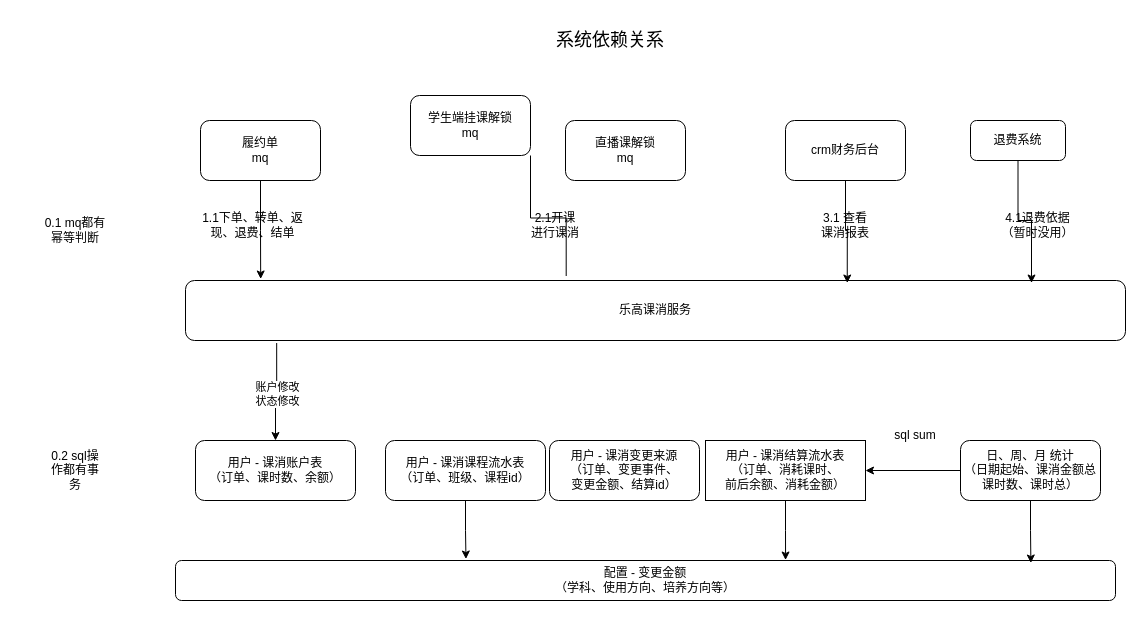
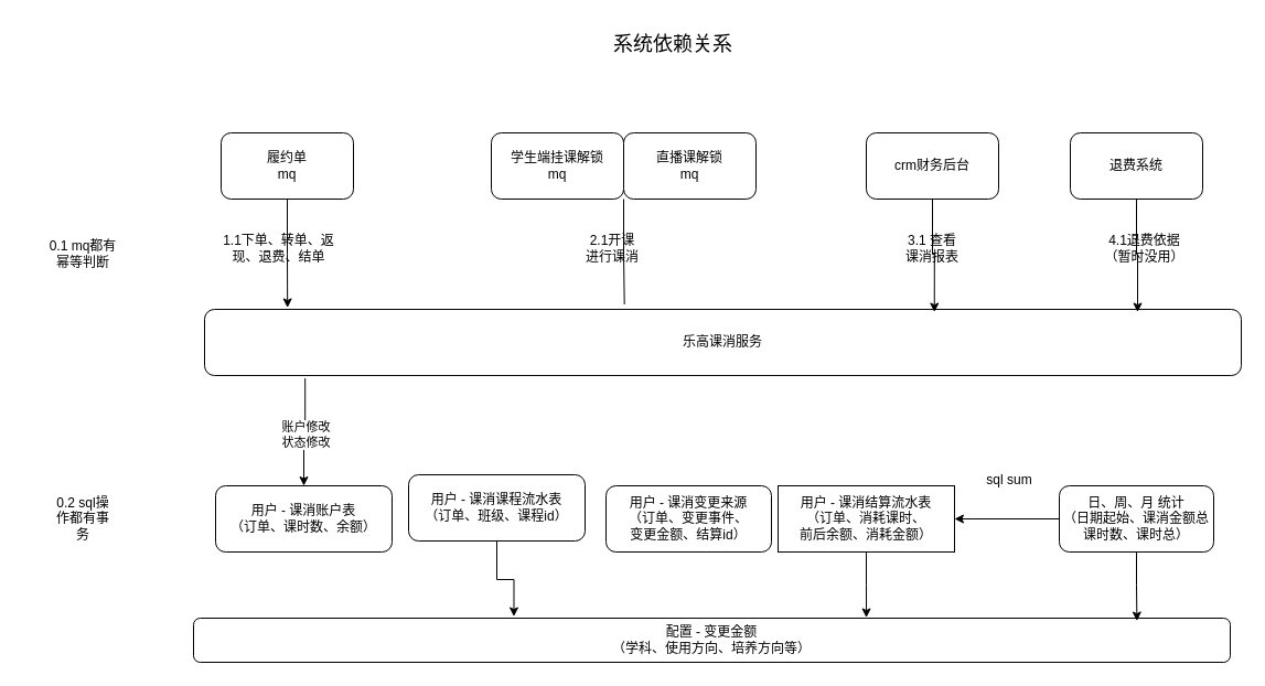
- <mxCell id="6" value="学生端挂课解锁&lt;br&gt;mq" style="rounded=1;whiteSpace=wrap;html=1;" vertex="1" parent="1"><mxGeometry x="410" y="95" width="120" height="60" as="geometry" /></mxCell>
+ <mxCell id="6" value="学生端挂课解锁&lt;br&gt;mq" style="rounded=1;whiteSpace=wrap;html=1;" vertex="1" parent="1"><mxGeometry x="445" y="120" width="120" height="60" as="geometry" /></mxCell>
- <mxCell id="9" value="退费系统" style="rounded=1;whiteSpace=wrap;html=1;" vertex="1" parent="1"><mxGeometry x="970" y="120" width="95" height="40" as="geometry" /></mxCell>
+ <mxCell id="9" value="退费系统" style="rounded=1;whiteSpace=wrap;html=1;" vertex="1" parent="1"><mxGeometry x="970" y="120" width="120" height="60" as="geometry" /></mxCell>
- <mxCell id="11" value="用户 - 课消课程流水表&lt;div&gt;（订单、班级、课程id）&lt;/div&gt;" style="rounded=1;whiteSpace=wrap;html=1;" vertex="1" parent="1"><mxGeometry x="385" y="440" width="160" height="60" as="geometry" /></mxCell>
+ <mxCell id="11" value="用户 - 课消课程流水表&lt;div&gt;（订单、班级、课程id）&lt;/div&gt;" style="rounded=1;whiteSpace=wrap;html=1;" vertex="1" parent="1"><mxGeometry x="370" y="430" width="160" height="60" as="geometry" /></mxCell>
